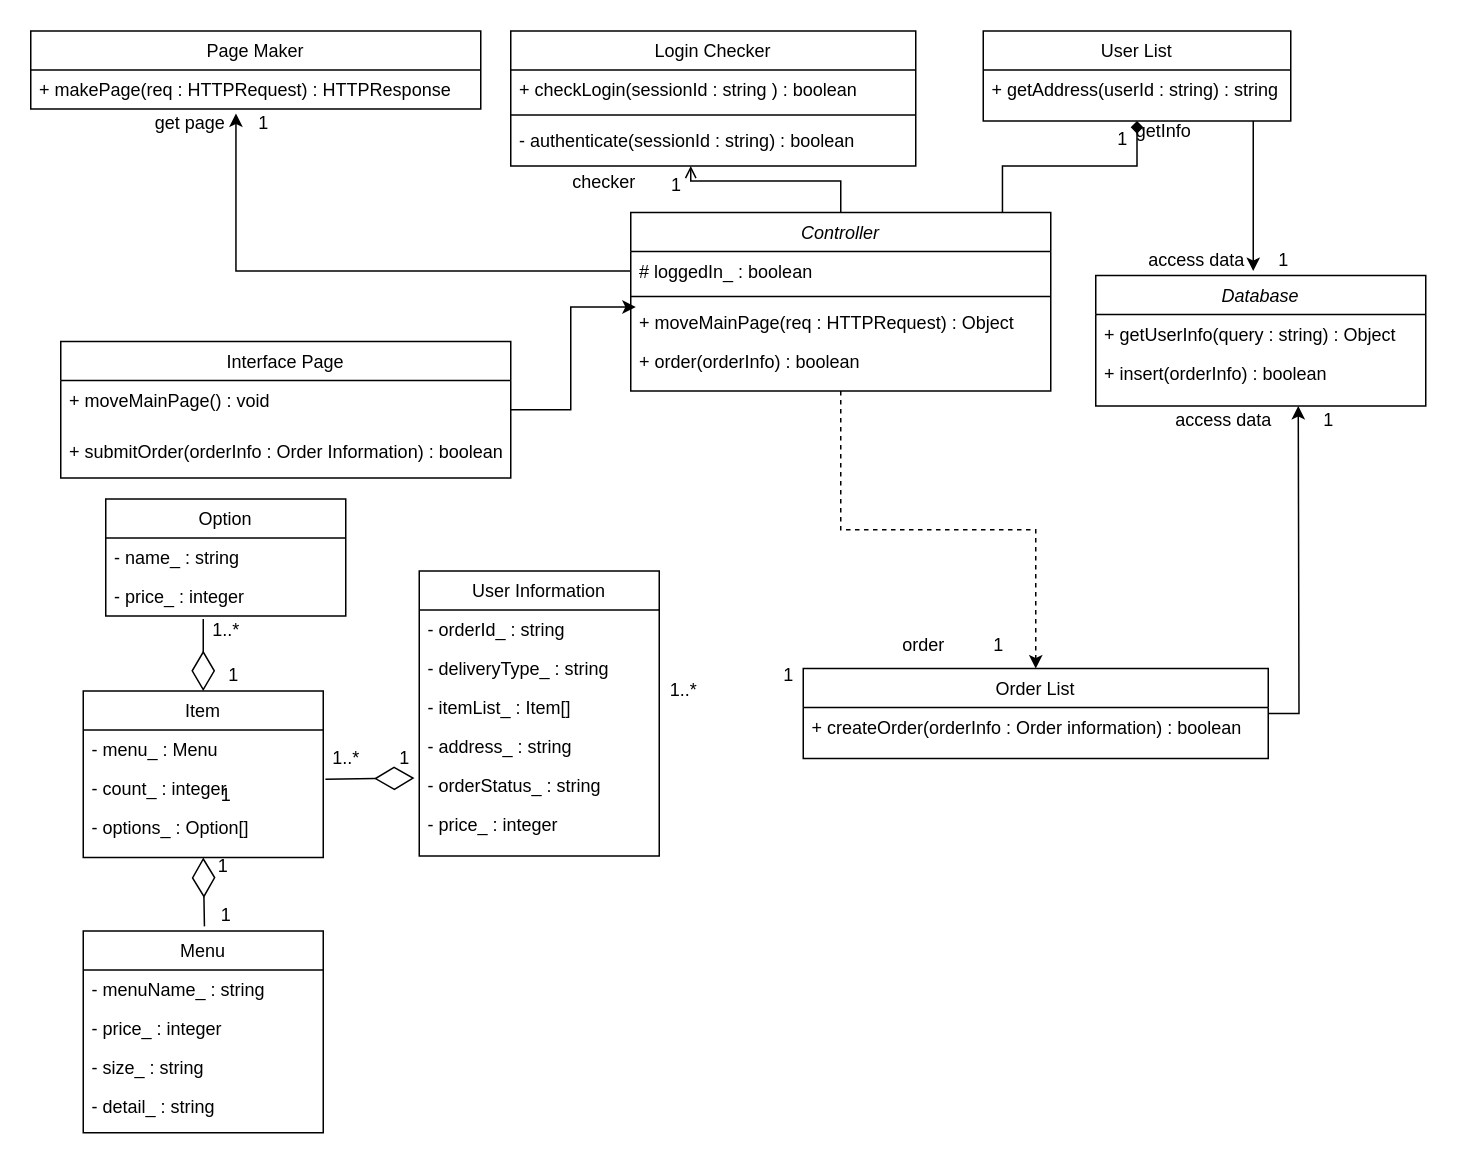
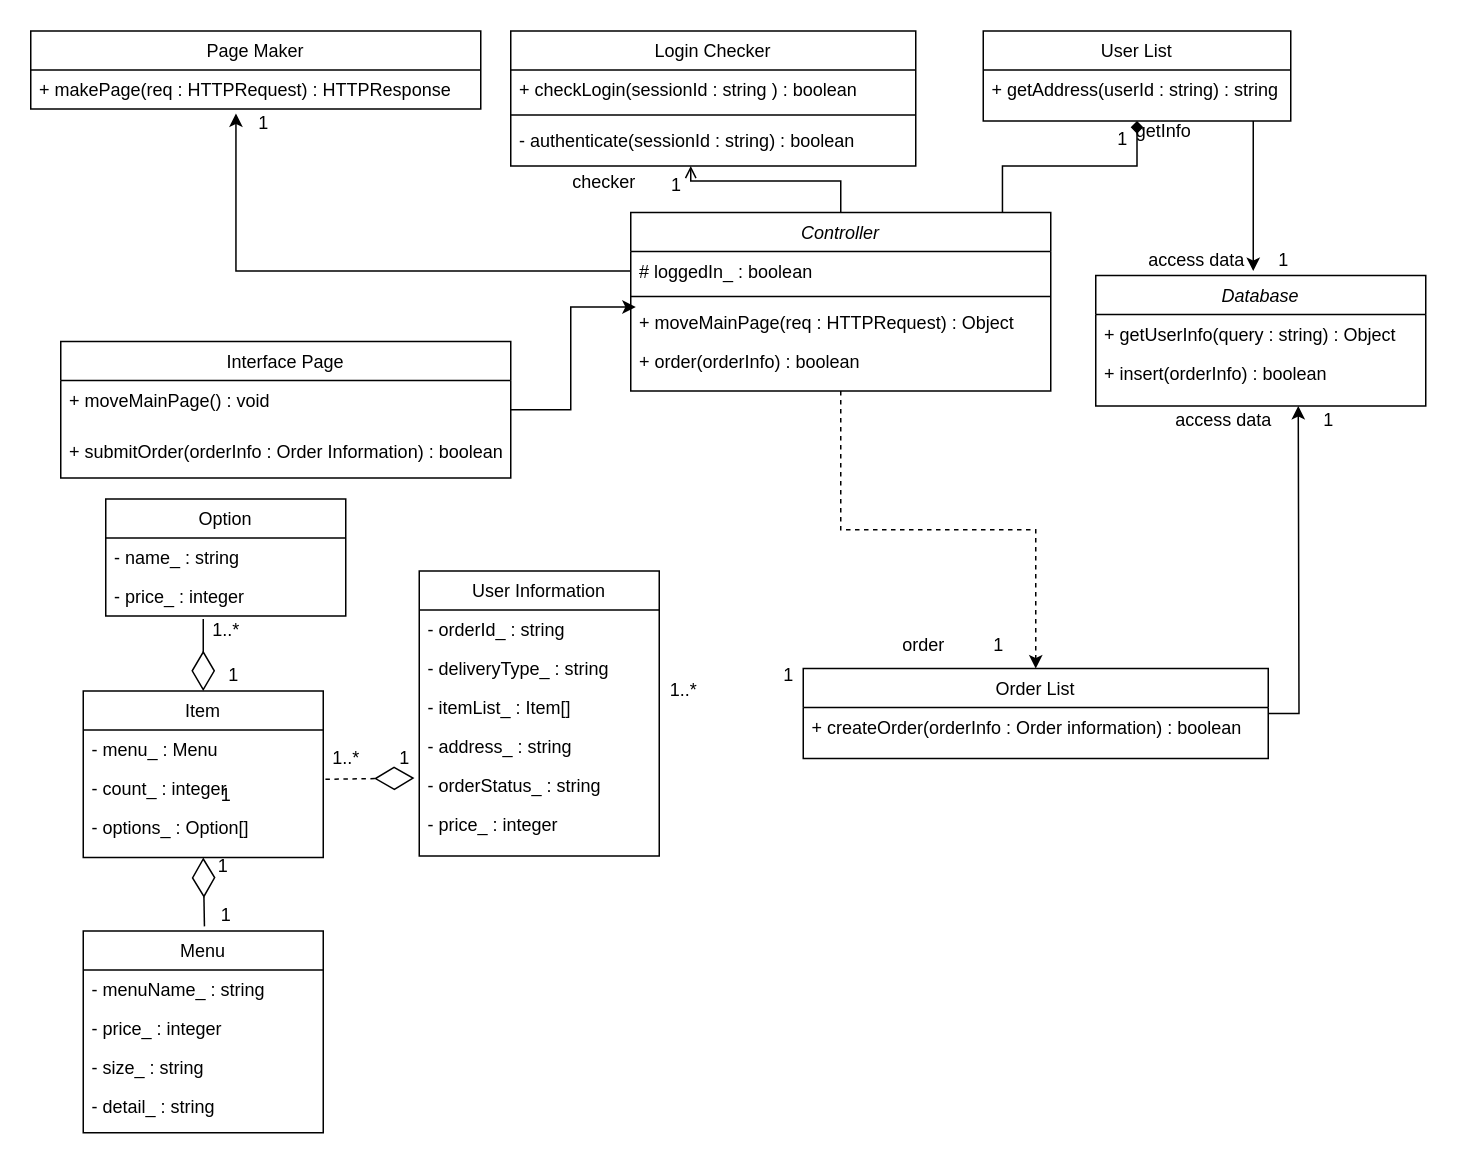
- <mxCell id="43" value="get page" style="text;html=1;align=center;verticalAlign=middle;resizable=0;points=[];autosize=1;strokeColor=none;" parent="1" vertex="1"><mxGeometry x="96" y="72" width="60" height="20" as="geometry" /></mxCell>
- <mxCell id="51" value="" style="endArrow=diamondThin;endFill=0;endSize=24;html=1;exitX=1.009;exitY=0.264;exitDx=0;exitDy=0;exitPerimeter=0;entryX=-0.02;entryY=0.308;entryDx=0;entryDy=0;entryPerimeter=0;" parent="1" source="54" target="28" edge="1"><mxGeometry width="160" relative="1" as="geometry"><mxPoint x="175.32" y="470.178" as="sourcePoint" /><mxPoint x="275" y="470" as="targetPoint" /></mxGeometry></mxCell>
+ <mxCell id="51" value="" style="endArrow=diamondThin;endFill=0;endSize=24;html=1;exitX=1.009;exitY=0.264;exitDx=0;exitDy=0;exitPerimeter=0;entryX=-0.02;entryY=0.308;entryDx=0;entryDy=0;entryPerimeter=0;dashed=1;" parent="1" source="54" target="28" edge="1"><mxGeometry width="160" relative="1" as="geometry"><mxPoint x="175.32" y="470.178" as="sourcePoint" /><mxPoint x="275" y="470" as="targetPoint" /></mxGeometry></mxCell>
